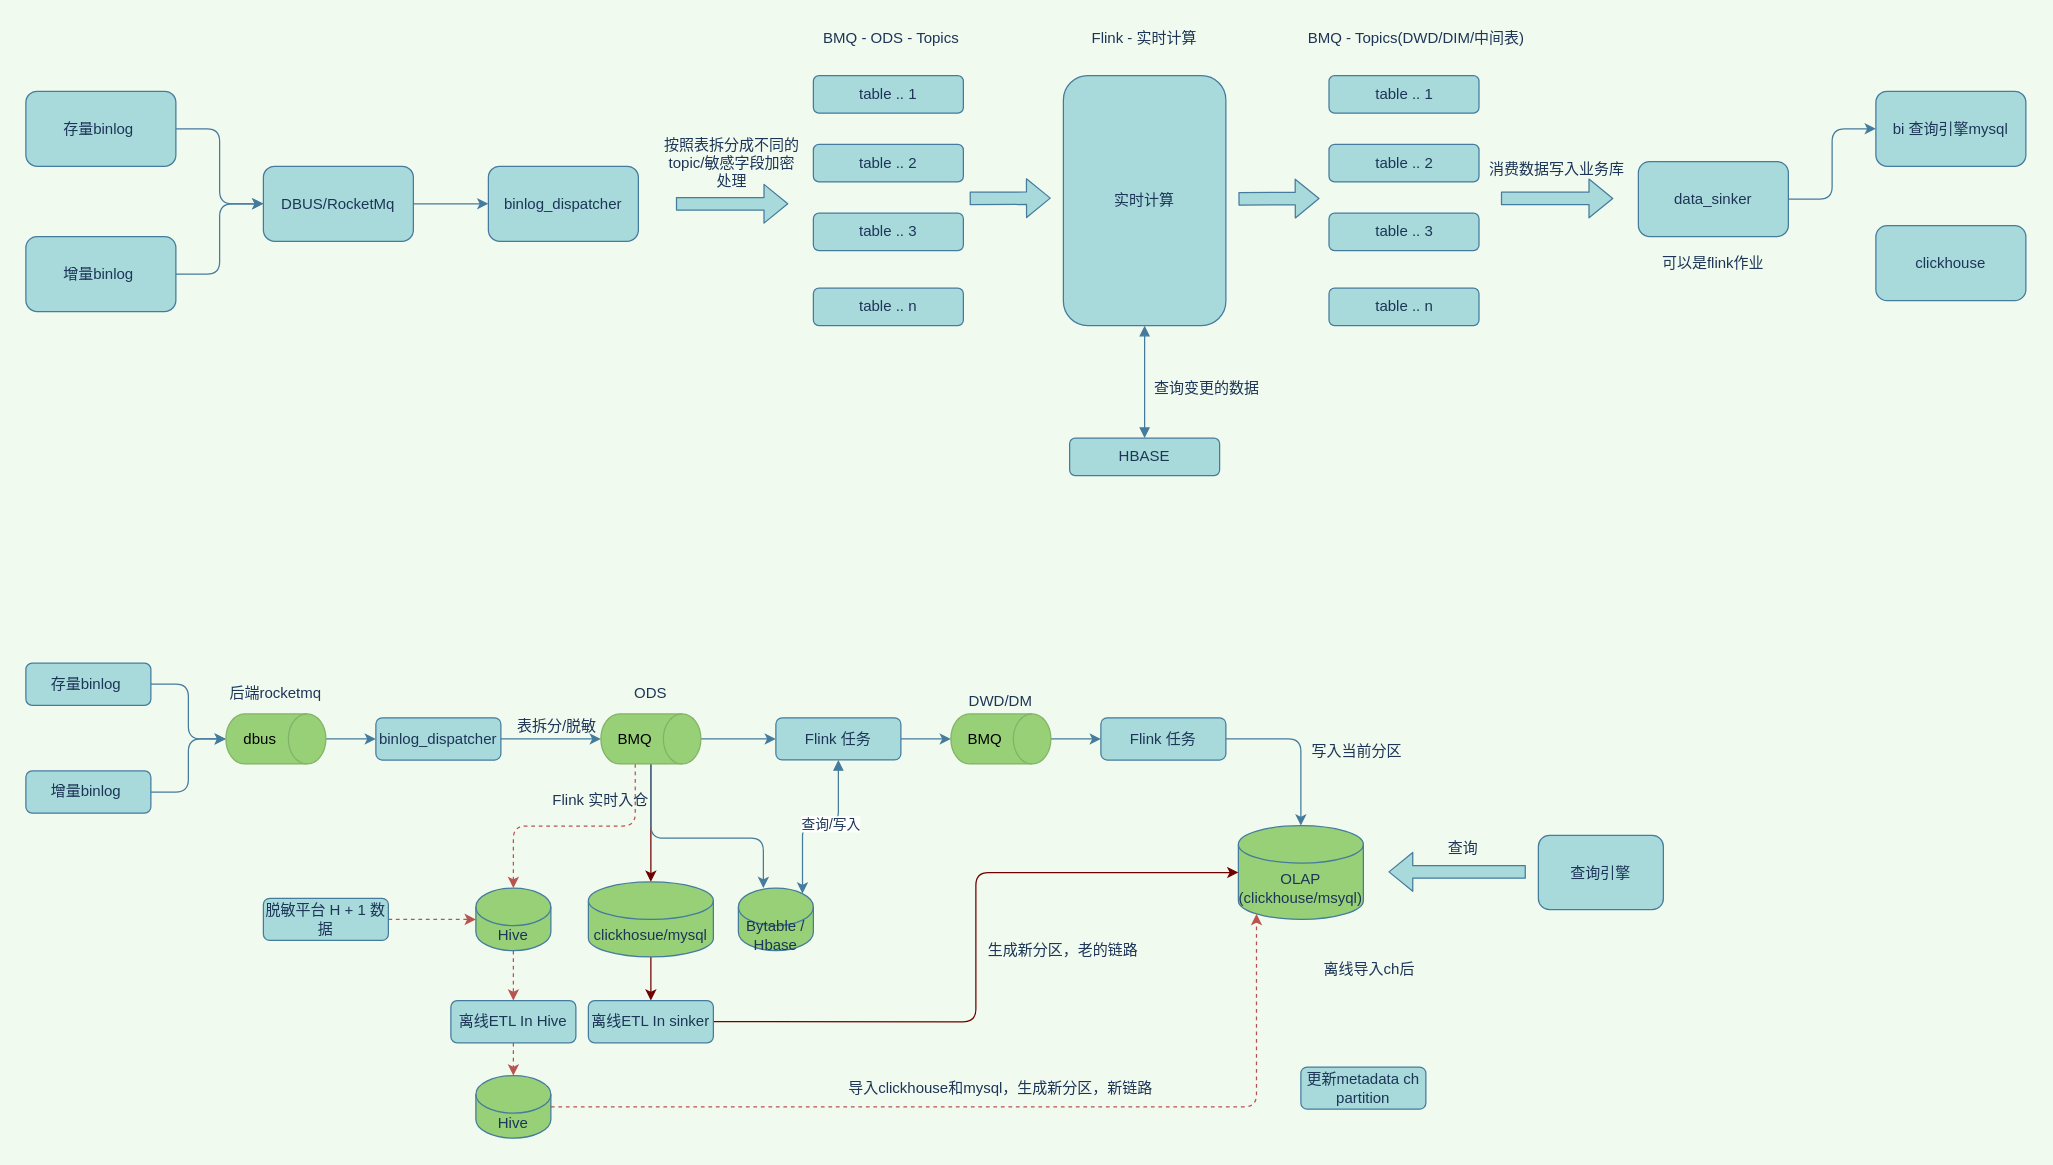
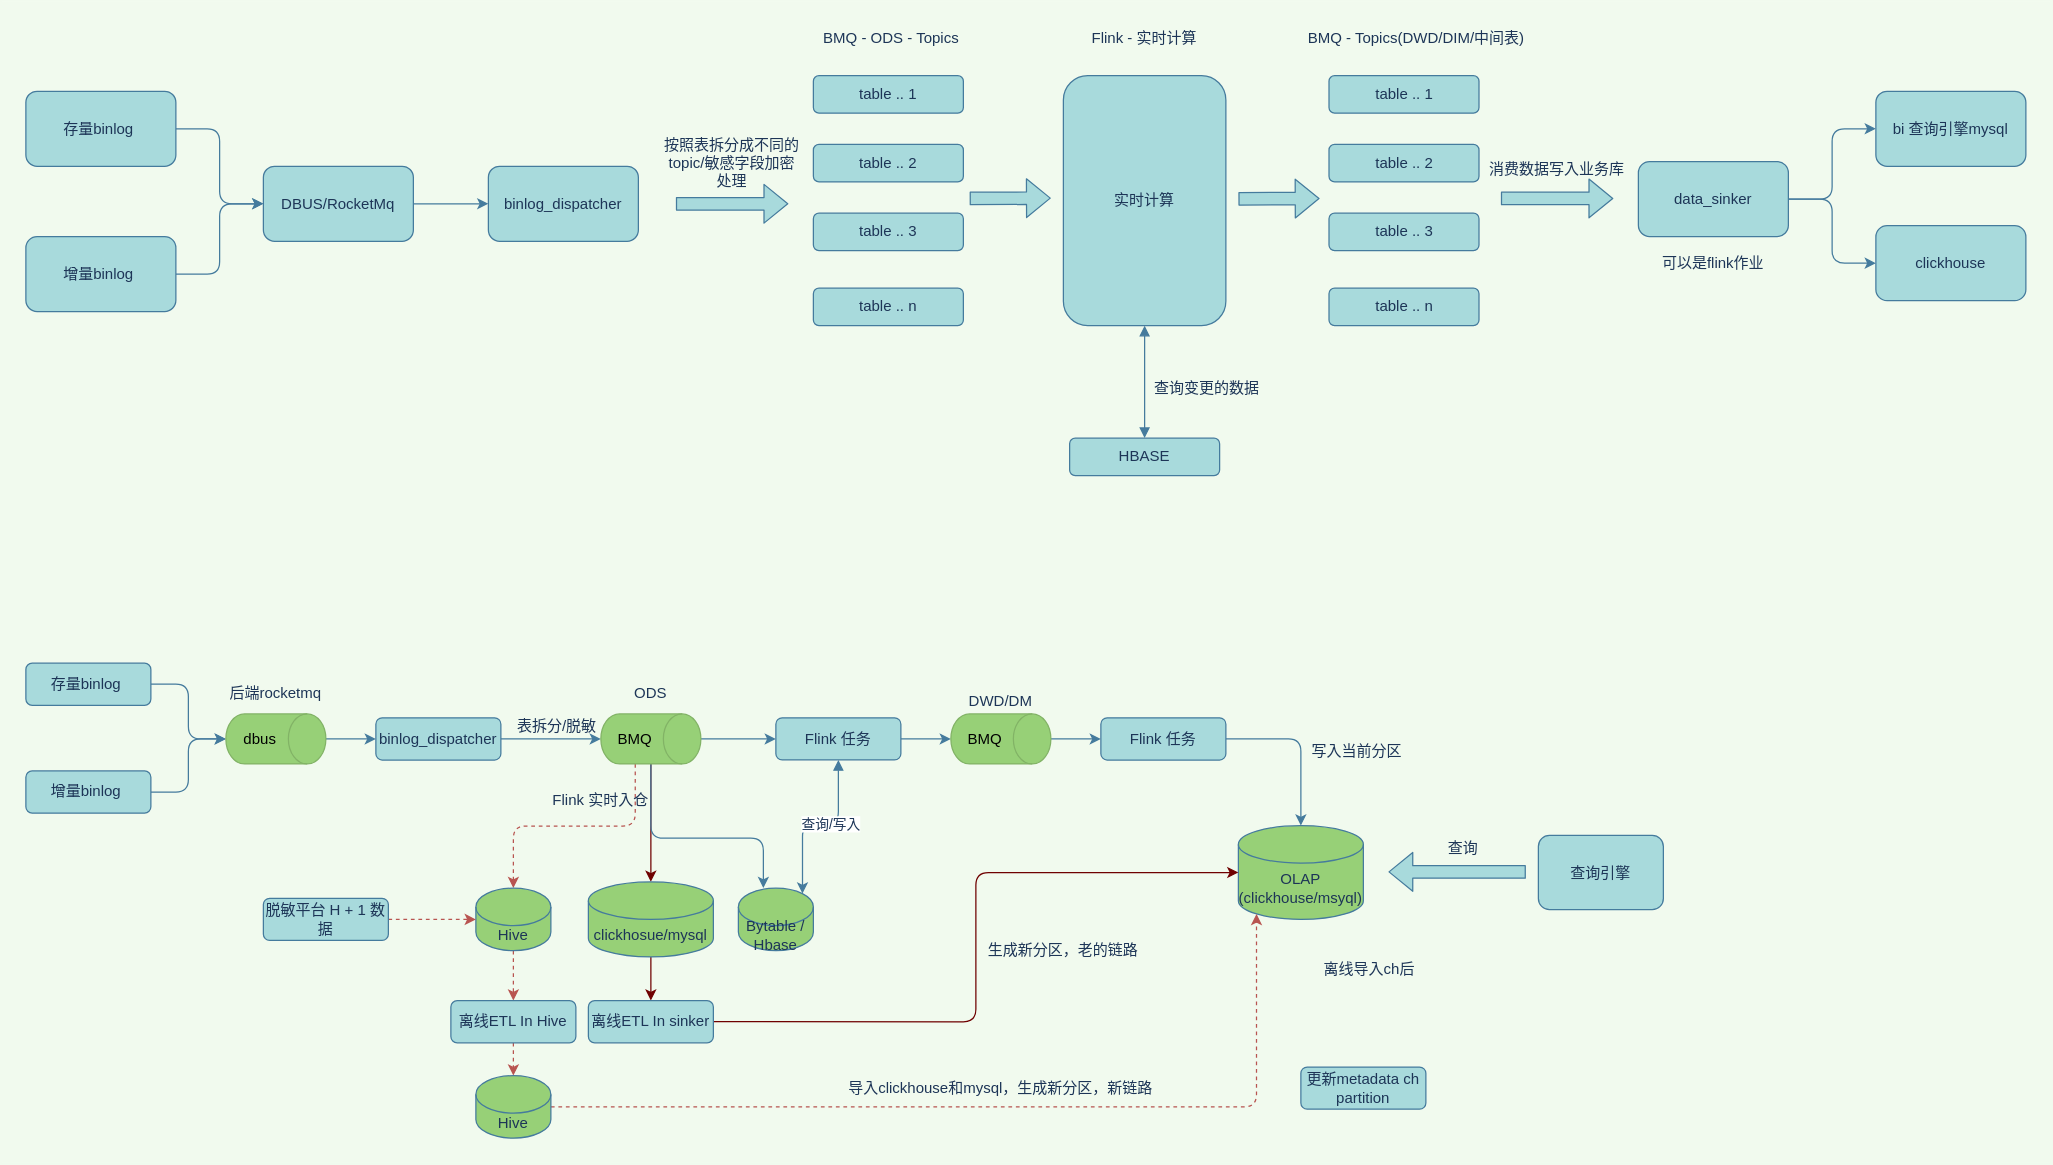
+ <mxCell id="25" style="edgeStyle=orthogonalEdgeStyle;curved=0;rounded=1;sketch=0;orthogonalLoop=1;jettySize=auto;html=1;exitX=1;exitY=0.5;exitDx=0;exitDy=0;entryX=0;entryY=0.5;entryDx=0;entryDy=0;strokeColor=#457B9D;fillColor=#A8DADC;fontColor=#1D3557;labelBackgroundColor=#F1FAEE;" edge="1" parent="1" source="26" target="28"><mxGeometry relative="1" as="geometry" /></mxCell>
